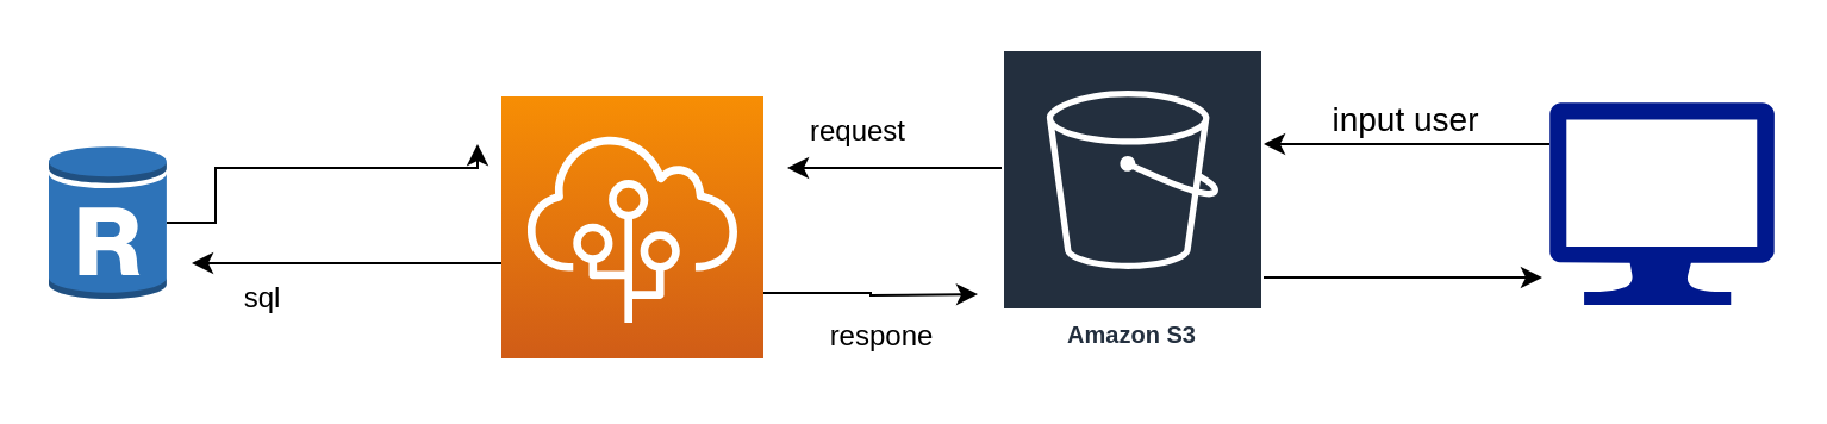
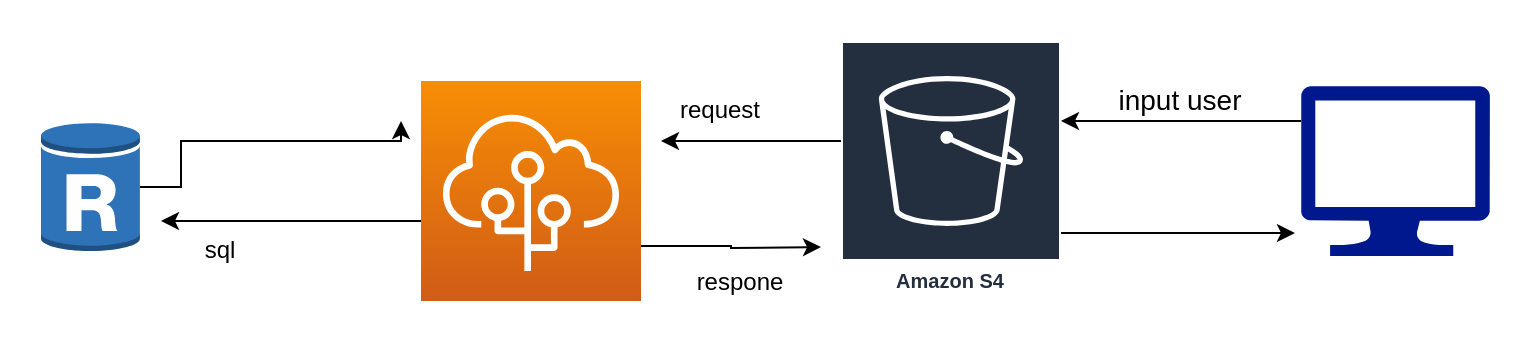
- <mxCell id="7" value="Amazon S3" style="sketch=0;outlineConnect=0;fontColor=#232F3E;gradientColor=none;strokeColor=#ffffff;fillColor=#232F3E;dashed=0;verticalLabelPosition=middle;verticalAlign=bottom;align=center;html=1;whiteSpace=wrap;fontSize=10;fontStyle=1;spacing=3;shape=mxgraph.aws4.productIcon;prIcon=mxgraph.aws4.s3;" vertex="1" parent="1"><mxGeometry x="420" y="20" width="110" height="130" as="geometry" /></mxCell>
+ <mxCell id="7" value="Amazon S4" style="sketch=0;outlineConnect=0;fontColor=#232F3E;gradientColor=none;strokeColor=#ffffff;fillColor=#232F3E;dashed=0;verticalLabelPosition=middle;verticalAlign=bottom;align=center;html=1;whiteSpace=wrap;fontSize=10;fontStyle=1;spacing=3;shape=mxgraph.aws4.productIcon;prIcon=mxgraph.aws4.s3;" vertex="1" parent="1"><mxGeometry x="420" y="20" width="110" height="130" as="geometry" /></mxCell>
